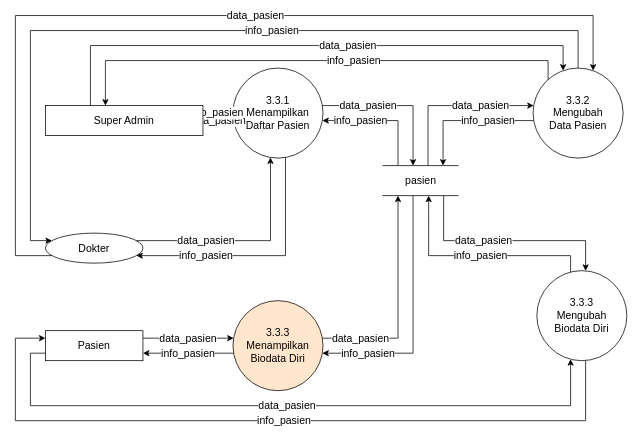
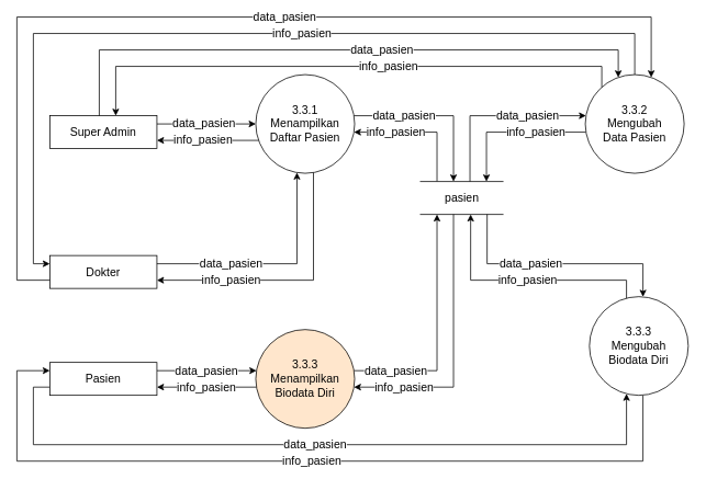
- <mxCell id="17" value="Super Admin" style="rounded=0;whiteSpace=wrap;html=1;fontSize=14;" parent="1" vertex="1"><mxGeometry x="60" y="140" width="210" height="40" as="geometry" /></mxCell>
+ <mxCell id="17" value="Super Admin" style="rounded=0;whiteSpace=wrap;html=1;fontSize=14;" parent="1" vertex="1"><mxGeometry x="60" y="140" width="130" height="40" as="geometry" /></mxCell>
- <mxCell id="6" value="Dokter" style="ellipse;whiteSpace=wrap;html=1;fontSize=14;" parent="1" vertex="1"><mxGeometry x="60" y="310" width="130" height="40" as="geometry" /></mxCell>
+ <mxCell id="6" value="Dokter" style="rounded=0;whiteSpace=wrap;html=1;fontSize=14;" parent="1" vertex="1"><mxGeometry x="60" y="310" width="130" height="40" as="geometry" /></mxCell>
